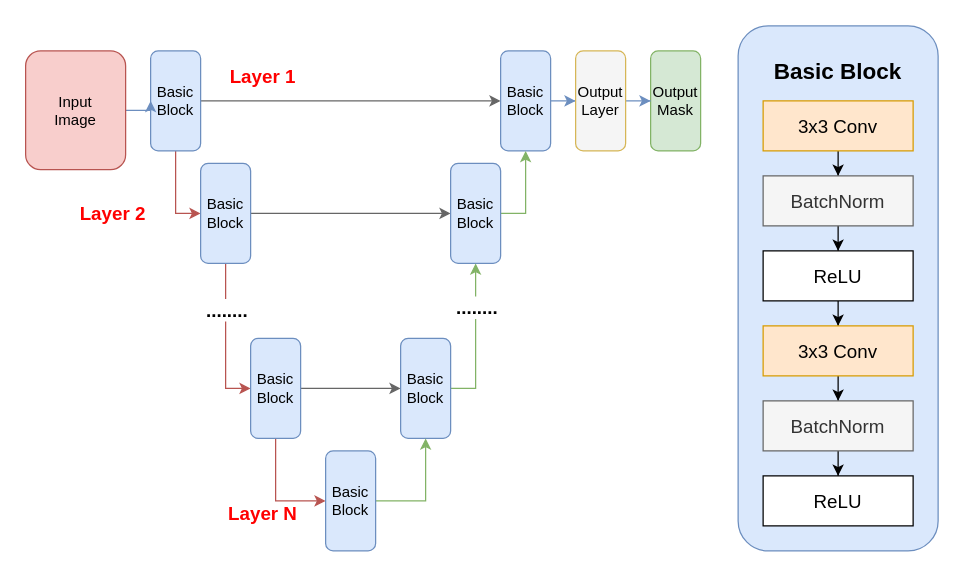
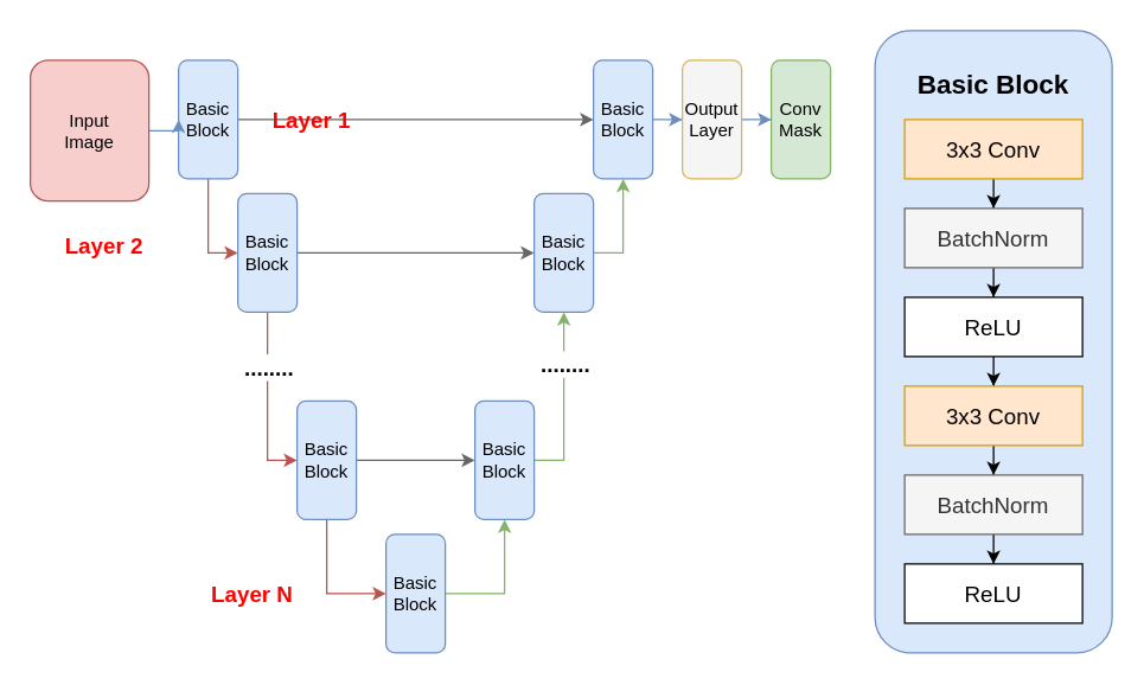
- <mxCell id="27" value="&lt;font color=&quot;#ff0000&quot;&gt;&lt;b&gt;Layer 1&lt;/b&gt;&lt;/font&gt;" style="text;html=1;align=center;verticalAlign=middle;whiteSpace=wrap;rounded=0;shadow=0;glass=0;sketch=0;fontSize=15;" vertex="1" parent="1"><mxGeometry x="170" y="40" width="80" height="40" as="geometry" /></mxCell>
+ <mxCell id="27" value="&lt;font color=&quot;#ff0000&quot;&gt;&lt;b&gt;Layer 1&lt;/b&gt;&lt;/font&gt;" style="text;html=1;align=center;verticalAlign=middle;whiteSpace=wrap;rounded=0;shadow=0;glass=0;sketch=0;fontSize=15;" vertex="1" parent="1"><mxGeometry x="170" y="60" width="80" height="40" as="geometry" /></mxCell>
- <mxCell id="16" value="Output&lt;br&gt;Mask" style="rounded=1;whiteSpace=wrap;html=1;fillColor=#d5e8d4;strokeColor=#82b366;sketch=0;shadow=0;glass=0;" vertex="1" parent="1"><mxGeometry x="520" y="40" width="40" height="80" as="geometry" /></mxCell>
+ <mxCell id="16" value="Conv&lt;br&gt;Mask" style="rounded=1;whiteSpace=wrap;html=1;fillColor=#d5e8d4;strokeColor=#82b366;sketch=0;shadow=0;glass=0;" vertex="1" parent="1"><mxGeometry x="520" y="40" width="40" height="80" as="geometry" /></mxCell>
- <mxCell id="28" value="&lt;font color=&quot;#ff0000&quot;&gt;&lt;b&gt;Layer 2&lt;/b&gt;&lt;/font&gt;" style="text;html=1;align=center;verticalAlign=middle;whiteSpace=wrap;rounded=0;shadow=0;glass=0;sketch=0;fontSize=15;" vertex="1" parent="1"><mxGeometry x="50" y="150" width="80" height="40" as="geometry" /></mxCell>
+ <mxCell id="28" value="&lt;font color=&quot;#ff0000&quot;&gt;&lt;b&gt;Layer 2&lt;/b&gt;&lt;/font&gt;" style="text;html=1;align=center;verticalAlign=middle;whiteSpace=wrap;rounded=0;shadow=0;glass=0;sketch=0;fontSize=15;" vertex="1" parent="1"><mxGeometry x="30" y="145" width="80" height="40" as="geometry" /></mxCell>
- <mxCell id="29" value="&lt;font color=&quot;#ff0000&quot;&gt;&lt;b&gt;Layer N&lt;/b&gt;&lt;/font&gt;" style="text;html=1;align=center;verticalAlign=middle;whiteSpace=wrap;rounded=0;shadow=0;glass=0;sketch=0;fontSize=15;" vertex="1" parent="1"><mxGeometry x="170" y="390" width="80" height="40" as="geometry" /></mxCell>
+ <mxCell id="29" value="&lt;font color=&quot;#ff0000&quot;&gt;&lt;b&gt;Layer N&lt;/b&gt;&lt;/font&gt;" style="text;html=1;align=center;verticalAlign=middle;whiteSpace=wrap;rounded=0;shadow=0;glass=0;sketch=0;fontSize=15;" vertex="1" parent="1"><mxGeometry x="130" y="380" width="80" height="40" as="geometry" /></mxCell>
